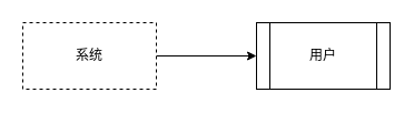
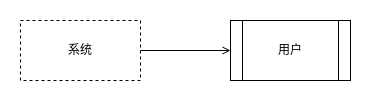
- <mxCell id="2" style="edgeStyle=orthogonalEdgeStyle;rounded=0;orthogonalLoop=1;jettySize=auto;html=1;exitX=1;exitY=0.5;exitDx=0;exitDy=0;" parent="1" source="3" target="4" edge="1"><mxGeometry relative="1" as="geometry"><mxPoint x="190" y="50" as="targetPoint" /></mxGeometry></mxCell>
+ <mxCell id="2" style="edgeStyle=orthogonalEdgeStyle;rounded=0;orthogonalLoop=1;jettySize=auto;html=1;exitX=1;exitY=0.5;exitDx=0;exitDy=0;endArrow=open;" parent="1" source="3" target="4" edge="1"><mxGeometry relative="1" as="geometry"><mxPoint x="190" y="50" as="targetPoint" /></mxGeometry></mxCell>
